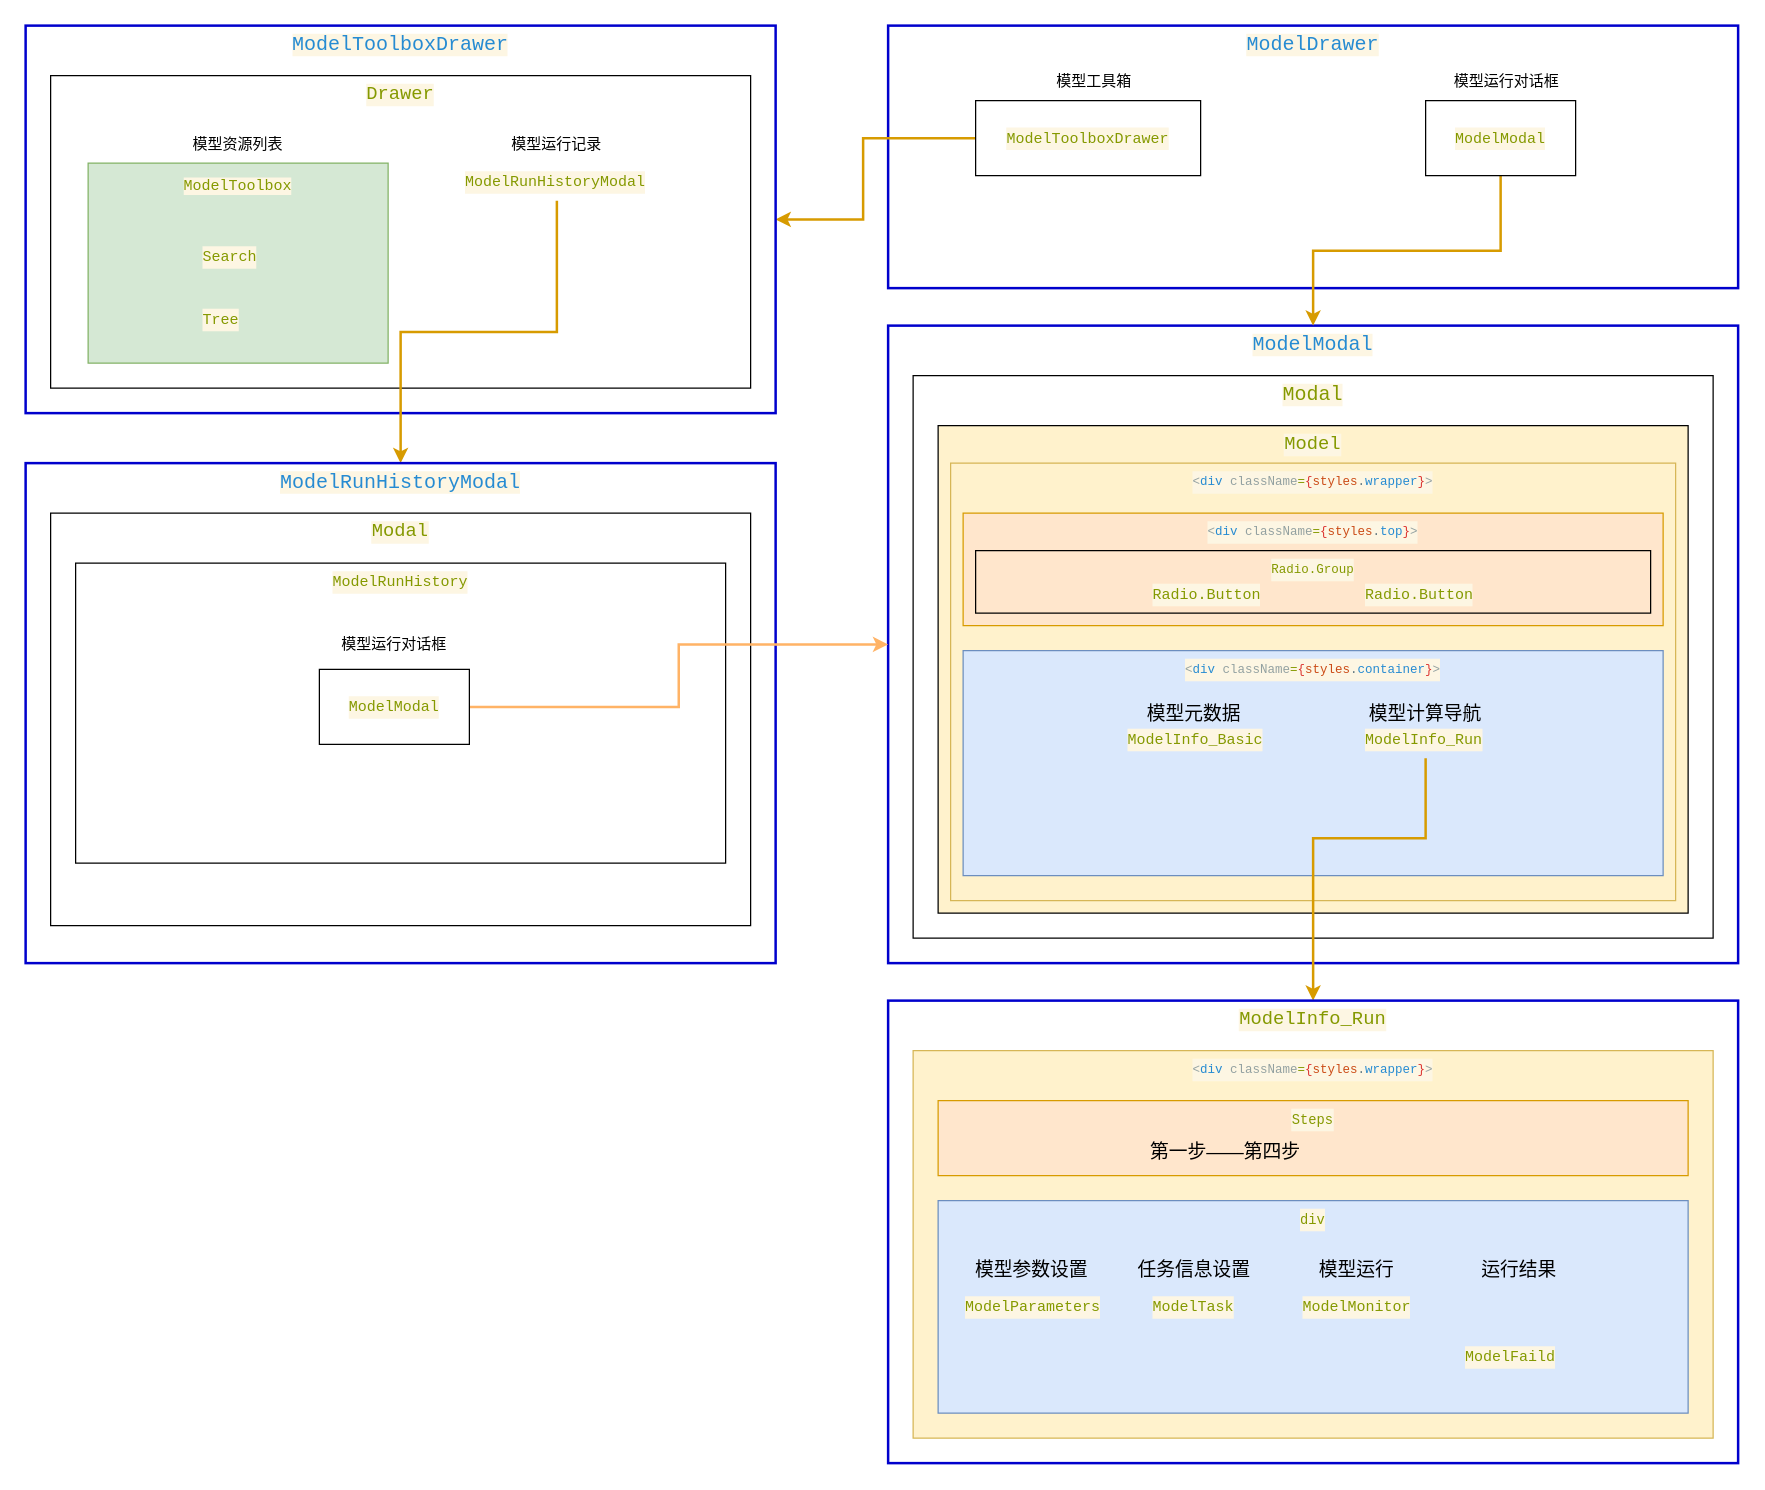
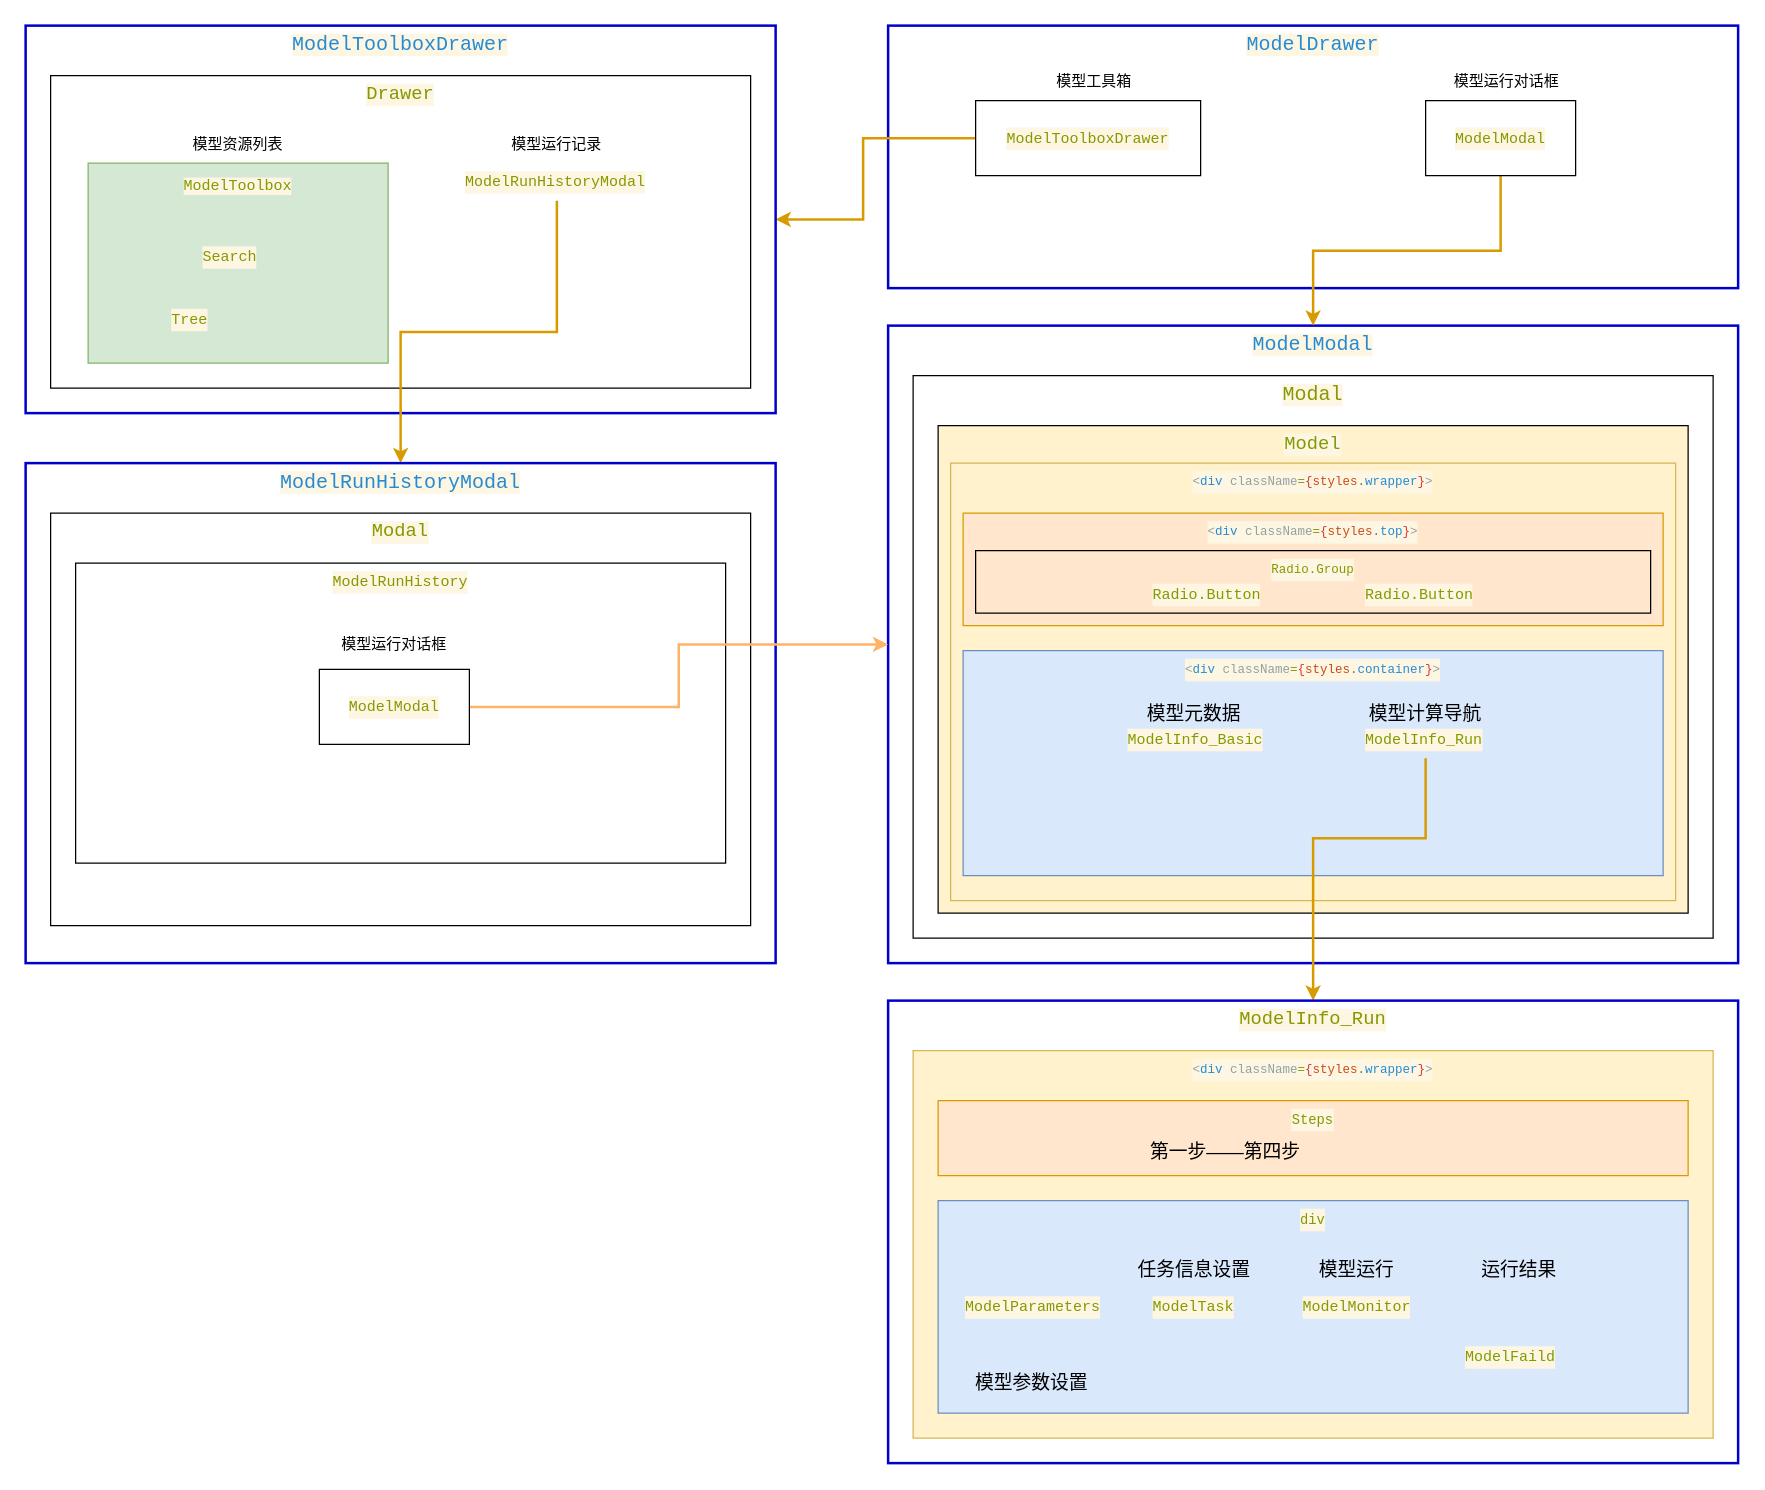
- <mxCell id="34" value="&lt;meta charset=&quot;utf-8&quot;&gt;&lt;div style=&quot;color: rgb(101, 123, 131); background-color: rgb(253, 246, 227); font-family: Menlo, Monaco, &amp;quot;Courier New&amp;quot;, monospace; font-weight: normal; font-size: 12px; line-height: 18px;&quot;&gt;&lt;div&gt;&lt;span style=&quot;color: #859900;&quot;&gt;Tree&lt;/span&gt;&lt;/div&gt;&lt;/div&gt;" style="text;whiteSpace=wrap;html=1;" parent="1" vertex="1"><mxGeometry x="160" y="240" width="60" height="40" as="geometry" /></mxCell>
+ <mxCell id="34" value="&lt;meta charset=&quot;utf-8&quot;&gt;&lt;div style=&quot;color: rgb(101, 123, 131); background-color: rgb(253, 246, 227); font-family: Menlo, Monaco, &amp;quot;Courier New&amp;quot;, monospace; font-weight: normal; font-size: 12px; line-height: 18px;&quot;&gt;&lt;div&gt;&lt;span style=&quot;color: #859900;&quot;&gt;Tree&lt;/span&gt;&lt;/div&gt;&lt;/div&gt;" style="text;whiteSpace=wrap;html=1;" parent="1" vertex="1"><mxGeometry x="135" y="240" width="60" height="40" as="geometry" /></mxCell>
- <mxCell id="45" value="模型参数设置" style="text;html=1;strokeColor=none;fillColor=none;align=center;verticalAlign=middle;whiteSpace=wrap;rounded=0;fontSize=15;" parent="1" vertex="1"><mxGeometry x="770" y="1000" width="110" height="30" as="geometry" /></mxCell>
+ <mxCell id="45" value="模型参数设置" style="text;html=1;strokeColor=none;fillColor=none;align=center;verticalAlign=middle;whiteSpace=wrap;rounded=0;fontSize=15;" parent="1" vertex="1"><mxGeometry x="770" y="1090" width="110" height="30" as="geometry" /></mxCell>
